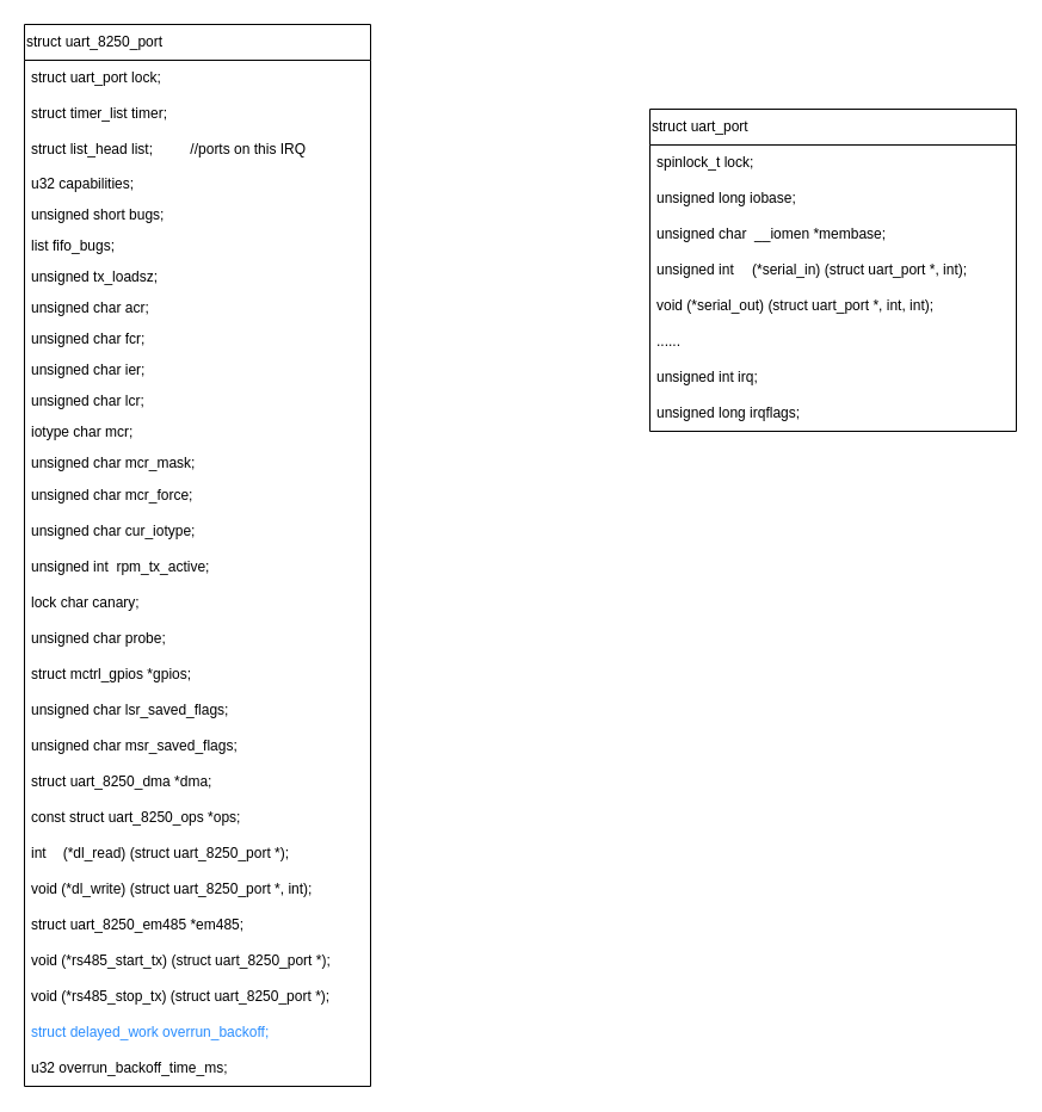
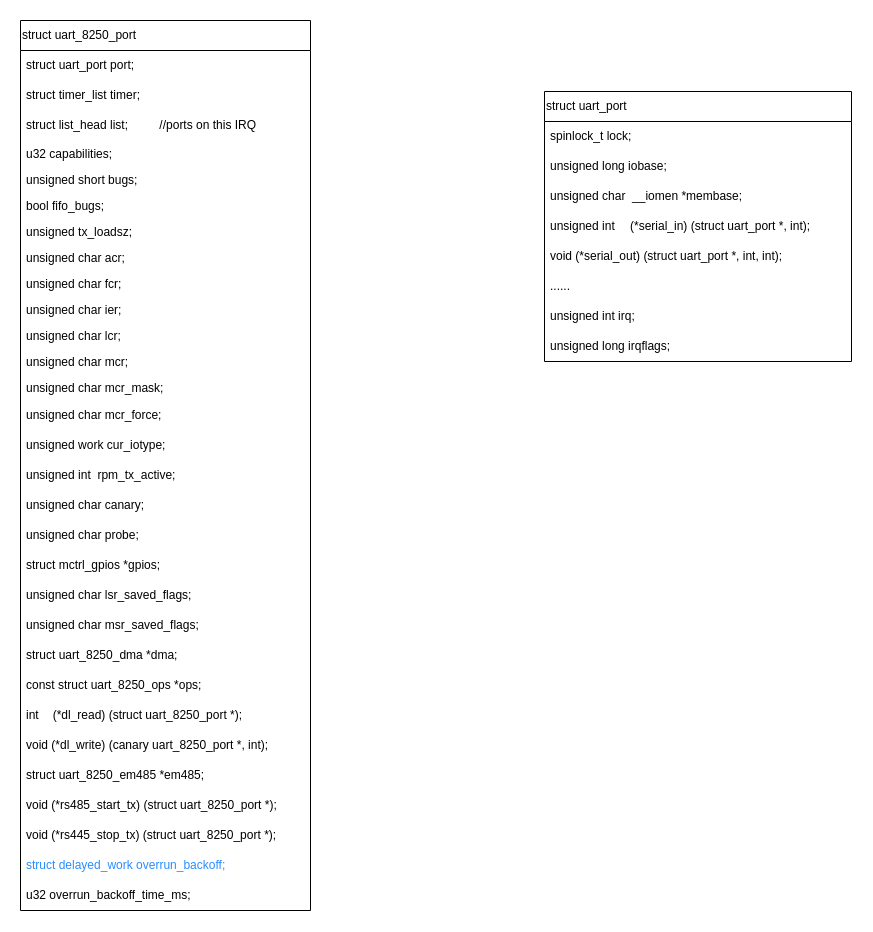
- <mxCell id="3" value="struct uart_port lock;" style="text;strokeColor=none;fillColor=none;align=left;verticalAlign=middle;spacingLeft=4;spacingRight=4;overflow=hidden;points=[[0,0.5],[1,0.5]];portConstraint=eastwest;rotatable=0;whiteSpace=wrap;html=1;" vertex="1" parent="2"><mxGeometry y="30" width="290" height="30" as="geometry" /></mxCell>
+ <mxCell id="3" value="struct uart_port port;" style="text;strokeColor=none;fillColor=none;align=left;verticalAlign=middle;spacingLeft=4;spacingRight=4;overflow=hidden;points=[[0,0.5],[1,0.5]];portConstraint=eastwest;rotatable=0;whiteSpace=wrap;html=1;" vertex="1" parent="2"><mxGeometry y="30" width="290" height="30" as="geometry" /></mxCell>
- <mxCell id="8" value="list fifo_bugs;" style="text;strokeColor=none;fillColor=none;align=left;verticalAlign=top;spacingLeft=4;spacingRight=4;overflow=hidden;rotatable=0;points=[[0,0.5],[1,0.5]];portConstraint=eastwest;whiteSpace=wrap;html=1;" vertex="1" parent="2"><mxGeometry y="172" width="290" height="26" as="geometry" /></mxCell>
+ <mxCell id="8" value="bool fifo_bugs;" style="text;strokeColor=none;fillColor=none;align=left;verticalAlign=top;spacingLeft=4;spacingRight=4;overflow=hidden;rotatable=0;points=[[0,0.5],[1,0.5]];portConstraint=eastwest;whiteSpace=wrap;html=1;" vertex="1" parent="2"><mxGeometry y="172" width="290" height="26" as="geometry" /></mxCell>
- <mxCell id="14" value="iotype char mcr;" style="text;strokeColor=none;fillColor=none;align=left;verticalAlign=top;spacingLeft=4;spacingRight=4;overflow=hidden;rotatable=0;points=[[0,0.5],[1,0.5]];portConstraint=eastwest;whiteSpace=wrap;html=1;" vertex="1" parent="2"><mxGeometry y="328" width="290" height="26" as="geometry" /></mxCell>
+ <mxCell id="14" value="unsigned char mcr;" style="text;strokeColor=none;fillColor=none;align=left;verticalAlign=top;spacingLeft=4;spacingRight=4;overflow=hidden;rotatable=0;points=[[0,0.5],[1,0.5]];portConstraint=eastwest;whiteSpace=wrap;html=1;" vertex="1" parent="2"><mxGeometry y="328" width="290" height="26" as="geometry" /></mxCell>
- <mxCell id="17" value="unsigned char cur_iotype;" style="text;strokeColor=none;fillColor=none;align=left;verticalAlign=middle;spacingLeft=4;spacingRight=4;overflow=hidden;points=[[0,0.5],[1,0.5]];portConstraint=eastwest;rotatable=0;whiteSpace=wrap;html=1;" vertex="1" parent="2"><mxGeometry y="410" width="290" height="30" as="geometry" /></mxCell>
+ <mxCell id="17" value="unsigned work cur_iotype;" style="text;strokeColor=none;fillColor=none;align=left;verticalAlign=middle;spacingLeft=4;spacingRight=4;overflow=hidden;points=[[0,0.5],[1,0.5]];portConstraint=eastwest;rotatable=0;whiteSpace=wrap;html=1;" vertex="1" parent="2"><mxGeometry y="410" width="290" height="30" as="geometry" /></mxCell>
- <mxCell id="19" value="lock char canary;" style="text;strokeColor=none;fillColor=none;align=left;verticalAlign=middle;spacingLeft=4;spacingRight=4;overflow=hidden;points=[[0,0.5],[1,0.5]];portConstraint=eastwest;rotatable=0;whiteSpace=wrap;html=1;" vertex="1" parent="2"><mxGeometry y="470" width="290" height="30" as="geometry" /></mxCell>
+ <mxCell id="19" value="unsigned char canary;" style="text;strokeColor=none;fillColor=none;align=left;verticalAlign=middle;spacingLeft=4;spacingRight=4;overflow=hidden;points=[[0,0.5],[1,0.5]];portConstraint=eastwest;rotatable=0;whiteSpace=wrap;html=1;" vertex="1" parent="2"><mxGeometry y="470" width="290" height="30" as="geometry" /></mxCell>
- <mxCell id="27" value="void (*dl_write) (struct uart_8250_port *, int);" style="text;strokeColor=none;fillColor=none;align=left;verticalAlign=middle;spacingLeft=4;spacingRight=4;overflow=hidden;points=[[0,0.5],[1,0.5]];portConstraint=eastwest;rotatable=0;whiteSpace=wrap;html=1;" vertex="1" parent="2"><mxGeometry y="710" width="290" height="30" as="geometry" /></mxCell>
+ <mxCell id="27" value="void (*dl_write) (canary uart_8250_port *, int);" style="text;strokeColor=none;fillColor=none;align=left;verticalAlign=middle;spacingLeft=4;spacingRight=4;overflow=hidden;points=[[0,0.5],[1,0.5]];portConstraint=eastwest;rotatable=0;whiteSpace=wrap;html=1;" vertex="1" parent="2"><mxGeometry y="710" width="290" height="30" as="geometry" /></mxCell>
- <mxCell id="30" value="void (*rs485_stop_tx) (struct uart_8250_port *);" style="text;strokeColor=none;fillColor=none;align=left;verticalAlign=middle;spacingLeft=4;spacingRight=4;overflow=hidden;points=[[0,0.5],[1,0.5]];portConstraint=eastwest;rotatable=0;whiteSpace=wrap;html=1;" vertex="1" parent="2"><mxGeometry y="800" width="290" height="30" as="geometry" /></mxCell>
+ <mxCell id="30" value="void (*rs445_stop_tx) (struct uart_8250_port *);" style="text;strokeColor=none;fillColor=none;align=left;verticalAlign=middle;spacingLeft=4;spacingRight=4;overflow=hidden;points=[[0,0.5],[1,0.5]];portConstraint=eastwest;rotatable=0;whiteSpace=wrap;html=1;" vertex="1" parent="2"><mxGeometry y="800" width="290" height="30" as="geometry" /></mxCell>
